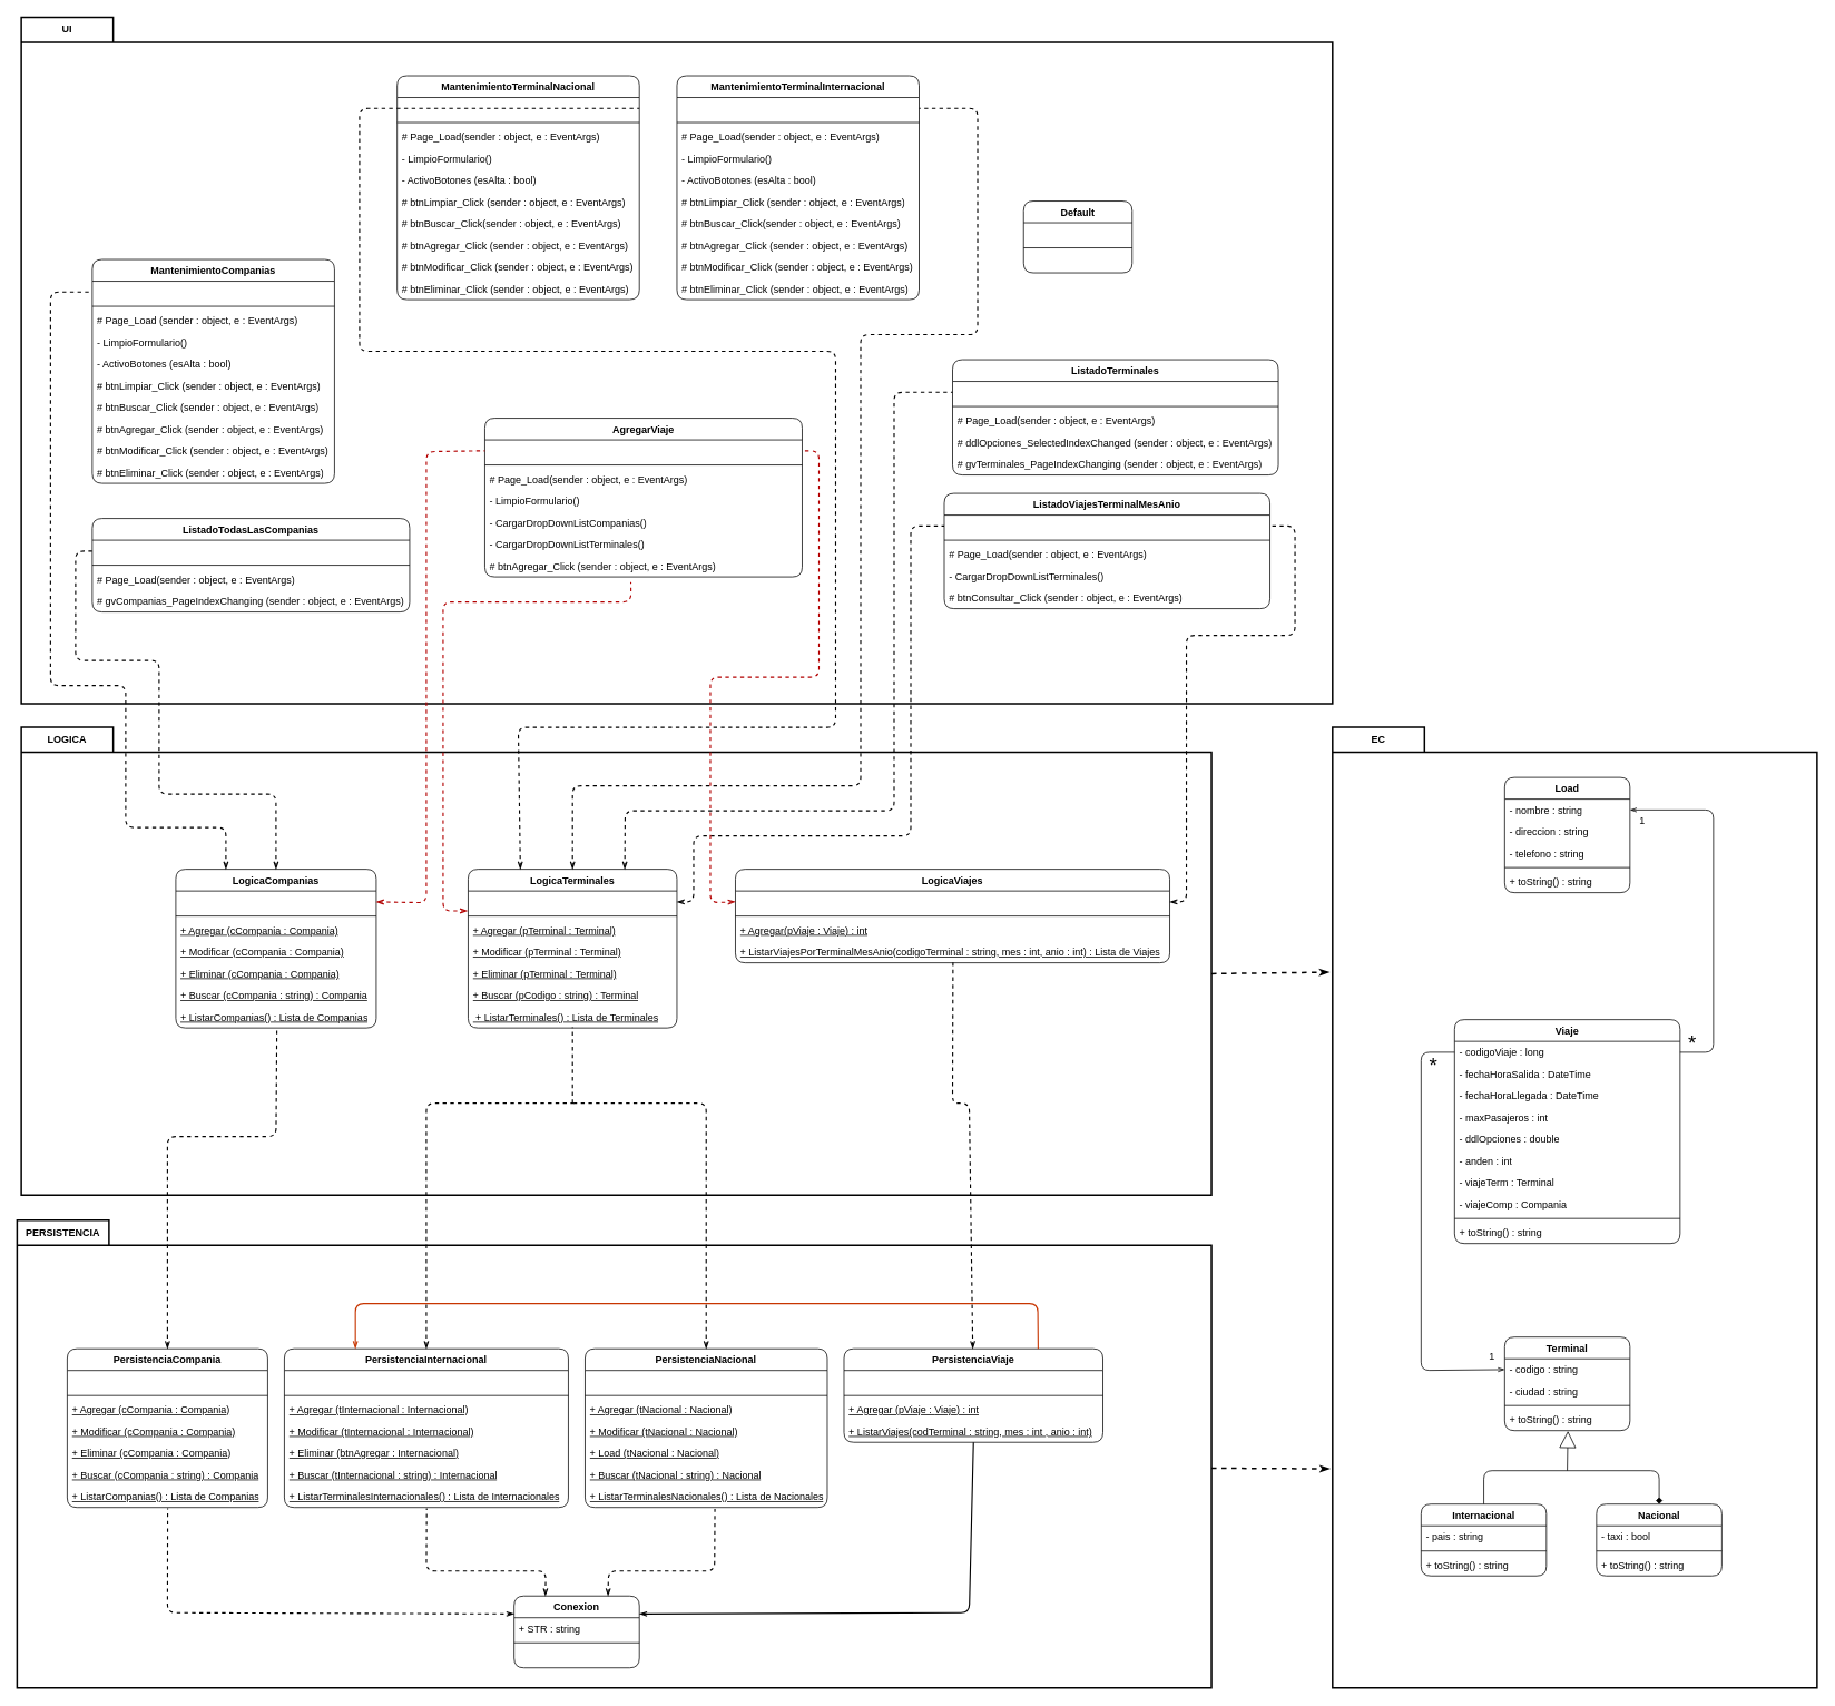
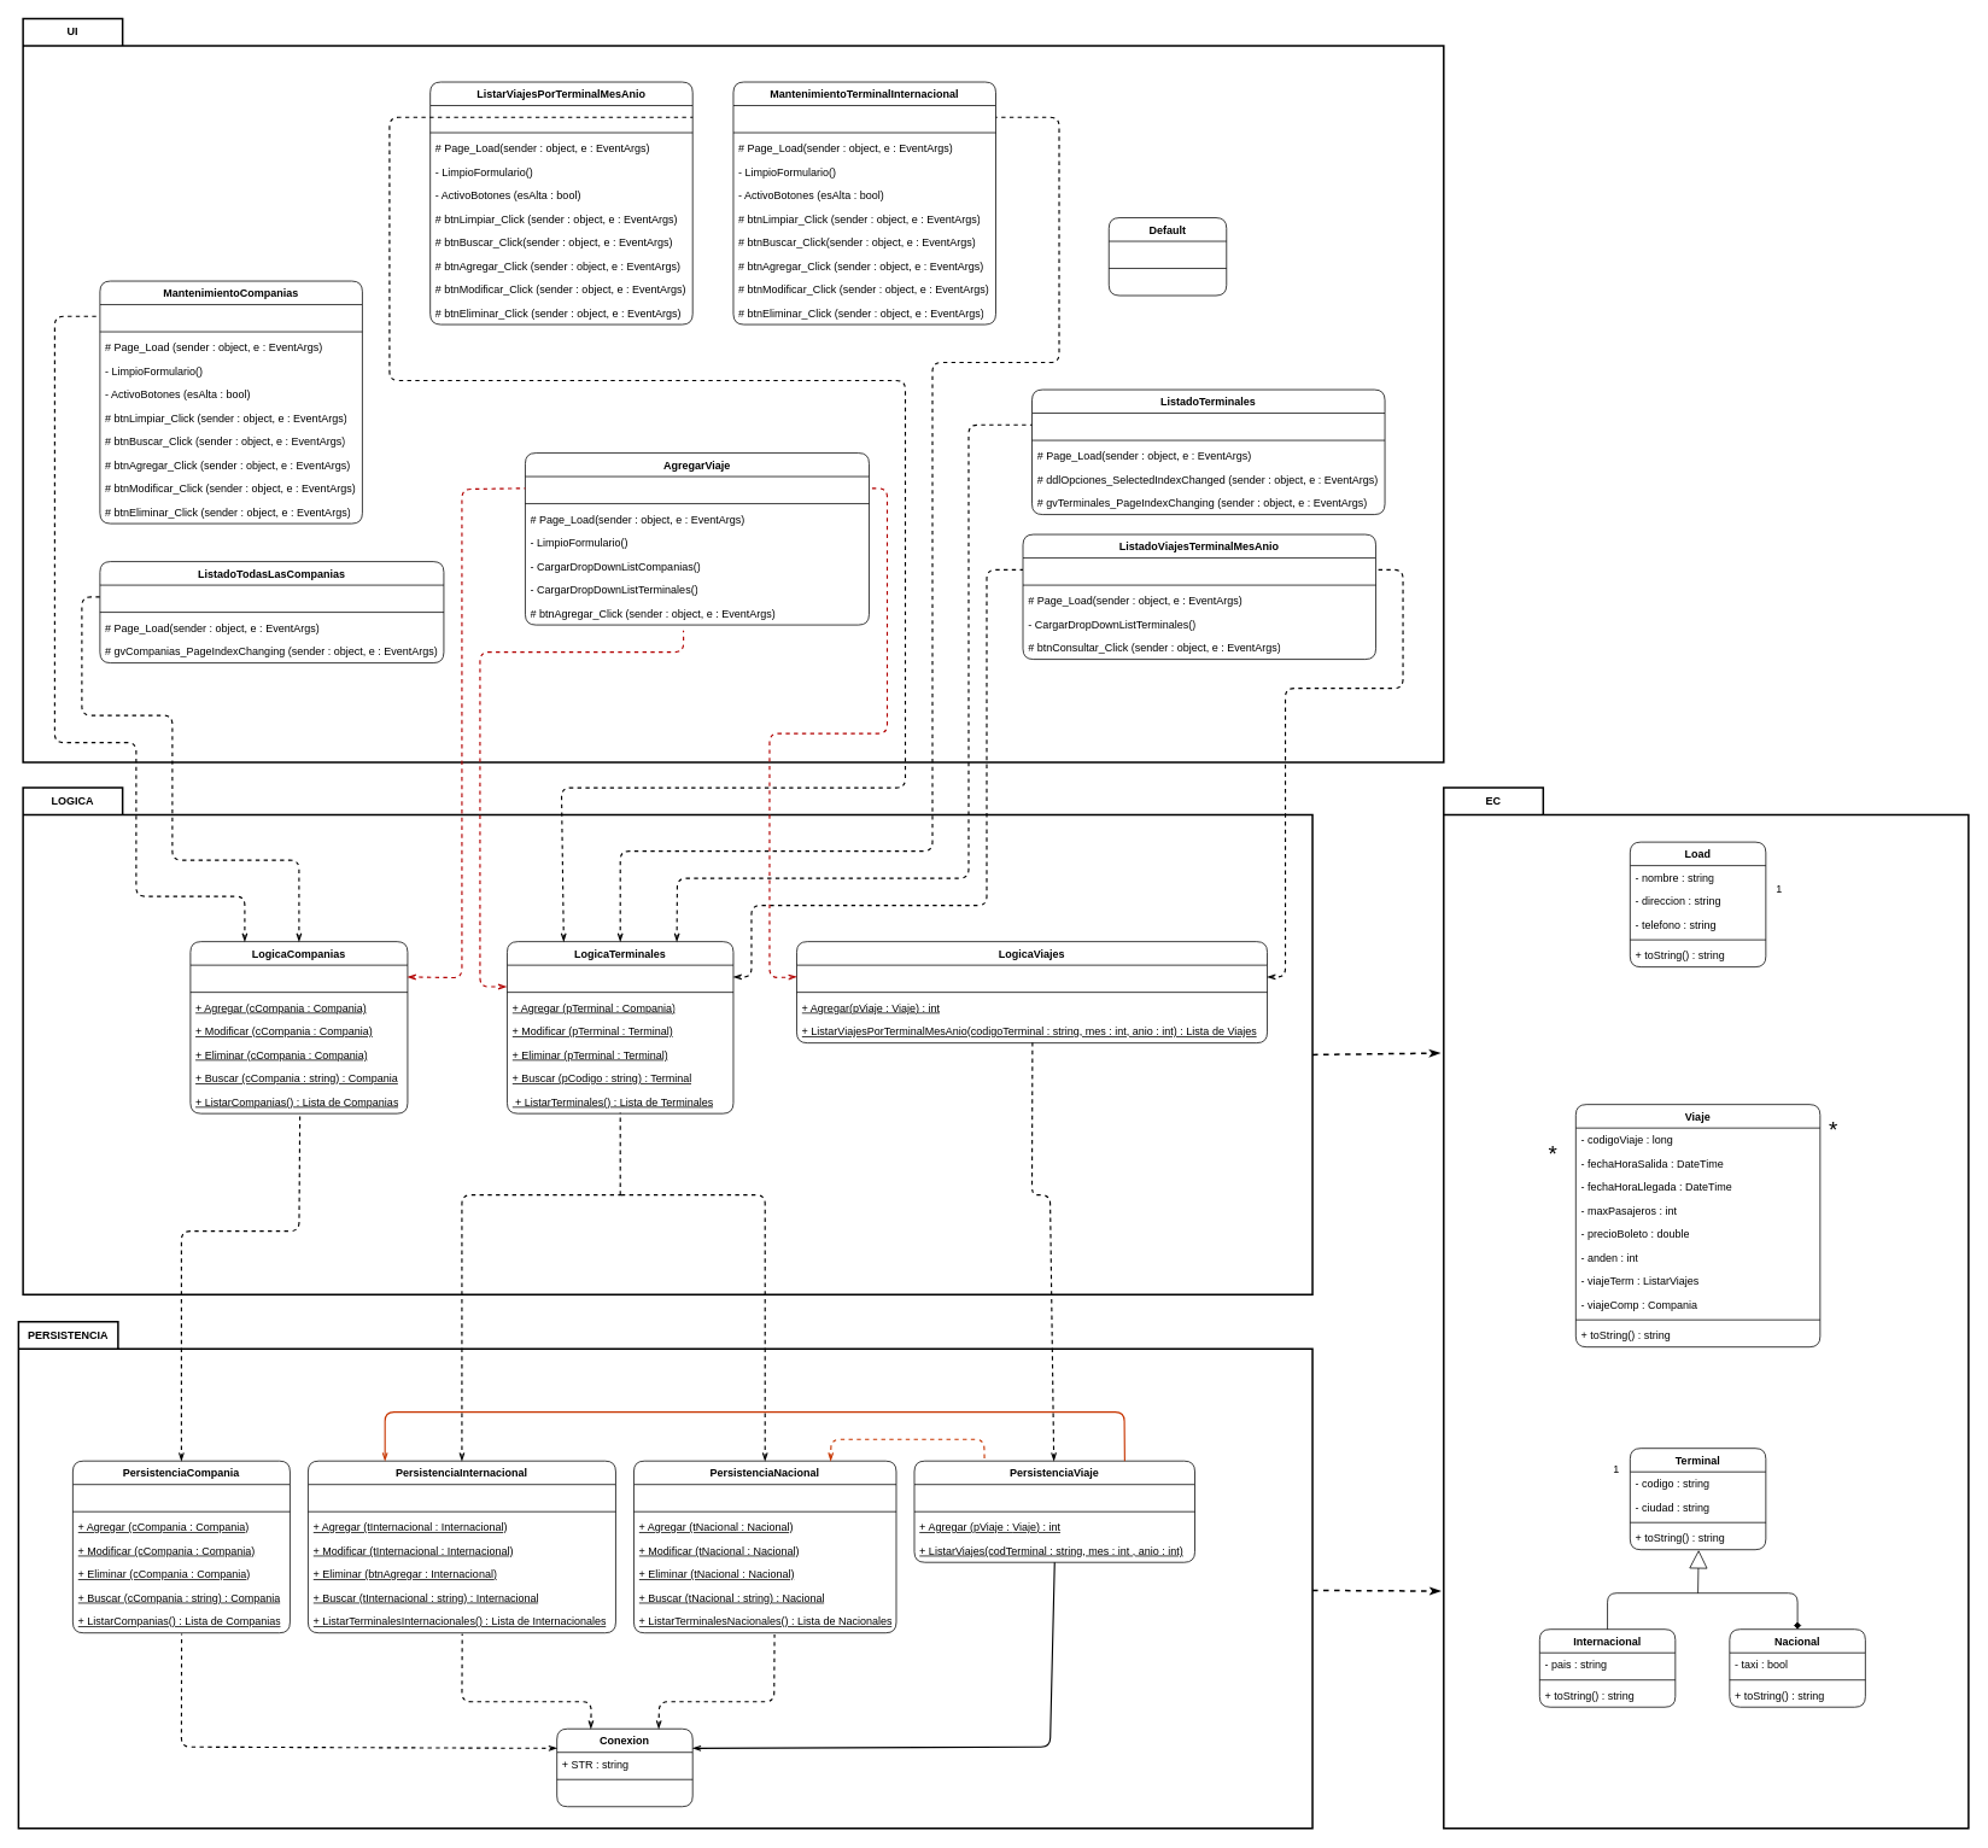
- <mxCell id="130" value="MantenimientoTerminalNacional" style="swimlane;fontStyle=1;align=center;verticalAlign=top;childLayout=stackLayout;horizontal=1;startSize=26;horizontalStack=0;resizeParent=1;resizeParentMax=0;resizeLast=0;collapsible=1;marginBottom=0;whiteSpace=wrap;html=1;rounded=1;" parent="1" vertex="1"><mxGeometry x="475" y="90" width="290" height="268" as="geometry" /></mxCell>
+ <mxCell id="130" value="ListarViajesPorTerminalMesAnio" style="swimlane;fontStyle=1;align=center;verticalAlign=top;childLayout=stackLayout;horizontal=1;startSize=26;horizontalStack=0;resizeParent=1;resizeParentMax=0;resizeLast=0;collapsible=1;marginBottom=0;whiteSpace=wrap;html=1;rounded=1;" parent="1" vertex="1"><mxGeometry x="475" y="90" width="290" height="268" as="geometry" /></mxCell>
- <mxCell id="108" value="" style="endArrow=openThin;html=1;rounded=1;exitX=1;exitY=0.5;exitDx=0;exitDy=0;entryX=1;entryY=0.5;entryDx=0;entryDy=0;endFill=0;" parent="1" source="97" target="76" edge="1"><mxGeometry width="50" height="50" relative="1" as="geometry"><mxPoint x="2121" y="1340" as="sourcePoint" /><mxPoint x="2161" y="1060" as="targetPoint" /><Array as="points"><mxPoint x="2051" y="1259" /><mxPoint x="2051" y="969" /></Array></mxGeometry></mxCell>
- <mxCell id="59" value="+ Agregar (pTerminal : Terminal)" style="text;strokeColor=none;fillColor=none;align=left;verticalAlign=top;spacingLeft=4;spacingRight=4;overflow=hidden;rotatable=0;points=[[0,0.5],[1,0.5]];portConstraint=eastwest;whiteSpace=wrap;html=1;fontStyle=4" parent="56" vertex="1"><mxGeometry y="60" width="250" height="26" as="geometry" /></mxCell>
+ <mxCell id="59" value="+ Agregar (pTerminal : Compania)" style="text;strokeColor=none;fillColor=none;align=left;verticalAlign=top;spacingLeft=4;spacingRight=4;overflow=hidden;rotatable=0;points=[[0,0.5],[1,0.5]];portConstraint=eastwest;whiteSpace=wrap;html=1;fontStyle=4" parent="56" vertex="1"><mxGeometry y="60" width="250" height="26" as="geometry" /></mxCell>
- <mxCell id="101" value="- ddlOpciones : double" style="text;strokeColor=none;fillColor=none;align=left;verticalAlign=top;spacingLeft=4;spacingRight=4;overflow=hidden;rotatable=0;points=[[0,0.5],[1,0.5]];portConstraint=eastwest;whiteSpace=wrap;html=1;" parent="96" vertex="1"><mxGeometry y="130" width="270" height="26" as="geometry" /></mxCell>
+ <mxCell id="101" value="- precioBoleto : double" style="text;strokeColor=none;fillColor=none;align=left;verticalAlign=top;spacingLeft=4;spacingRight=4;overflow=hidden;rotatable=0;points=[[0,0.5],[1,0.5]];portConstraint=eastwest;whiteSpace=wrap;html=1;" parent="96" vertex="1"><mxGeometry y="130" width="270" height="26" as="geometry" /></mxCell>
- <mxCell id="103" value="- viajeTerm : Terminal" style="text;strokeColor=none;fillColor=none;align=left;verticalAlign=top;spacingLeft=4;spacingRight=4;overflow=hidden;rotatable=0;points=[[0,0.5],[1,0.5]];portConstraint=eastwest;whiteSpace=wrap;html=1;" parent="96" vertex="1"><mxGeometry y="182" width="270" height="26" as="geometry" /></mxCell>
+ <mxCell id="103" value="- viajeTerm : ListarViajes" style="text;strokeColor=none;fillColor=none;align=left;verticalAlign=top;spacingLeft=4;spacingRight=4;overflow=hidden;rotatable=0;points=[[0,0.5],[1,0.5]];portConstraint=eastwest;whiteSpace=wrap;html=1;" parent="96" vertex="1"><mxGeometry y="182" width="270" height="26" as="geometry" /></mxCell>
- <mxCell id="107" value="" style="endArrow=none;html=1;rounded=1;entryX=0;entryY=0.5;entryDx=0;entryDy=0;exitX=0;exitY=0.5;exitDx=0;exitDy=0;startArrow=openThin;startFill=0;" parent="1" source="86" target="97" edge="1"><mxGeometry width="50" height="50" relative="1" as="geometry"><mxPoint x="1701" y="1700" as="sourcePoint" /><mxPoint x="1641" y="1380" as="targetPoint" /><Array as="points"><mxPoint x="1701" y="1640" /><mxPoint x="1701" y="1259" /></Array></mxGeometry></mxCell>
+ <mxCell id="69" value="" style="endArrow=none;dashed=1;html=1;rounded=1;startArrow=openThin;startFill=0;entryX=0.25;entryY=0;entryDx=0;entryDy=0;exitX=0.75;exitY=0;exitDx=0;exitDy=0;fillColor=#fa6800;strokeColor=#C73500;strokeWidth=1.5;" parent="1" source="30" target="38" edge="1"><mxGeometry width="50" height="50" relative="1" as="geometry"><mxPoint x="1000" y="1590" as="sourcePoint" /><mxPoint x="1050" y="1530" as="targetPoint" /><Array as="points"><mxPoint x="918" y="1590" /><mxPoint x="1087" y="1590" /></Array></mxGeometry></mxCell>
- <mxCell id="35" value="+ Load (tNacional : Nacional)" style="text;strokeColor=none;fillColor=none;align=left;verticalAlign=top;spacingLeft=4;spacingRight=4;overflow=hidden;rotatable=0;points=[[0,0.5],[1,0.5]];portConstraint=eastwest;whiteSpace=wrap;html=1;fontStyle=4" parent="30" vertex="1"><mxGeometry y="112" width="290" height="26" as="geometry" /></mxCell>
+ <mxCell id="35" value="+ Eliminar (tNacional : Nacional)" style="text;strokeColor=none;fillColor=none;align=left;verticalAlign=top;spacingLeft=4;spacingRight=4;overflow=hidden;rotatable=0;points=[[0,0.5],[1,0.5]];portConstraint=eastwest;whiteSpace=wrap;html=1;fontStyle=4" parent="30" vertex="1"><mxGeometry y="112" width="290" height="26" as="geometry" /></mxCell>
